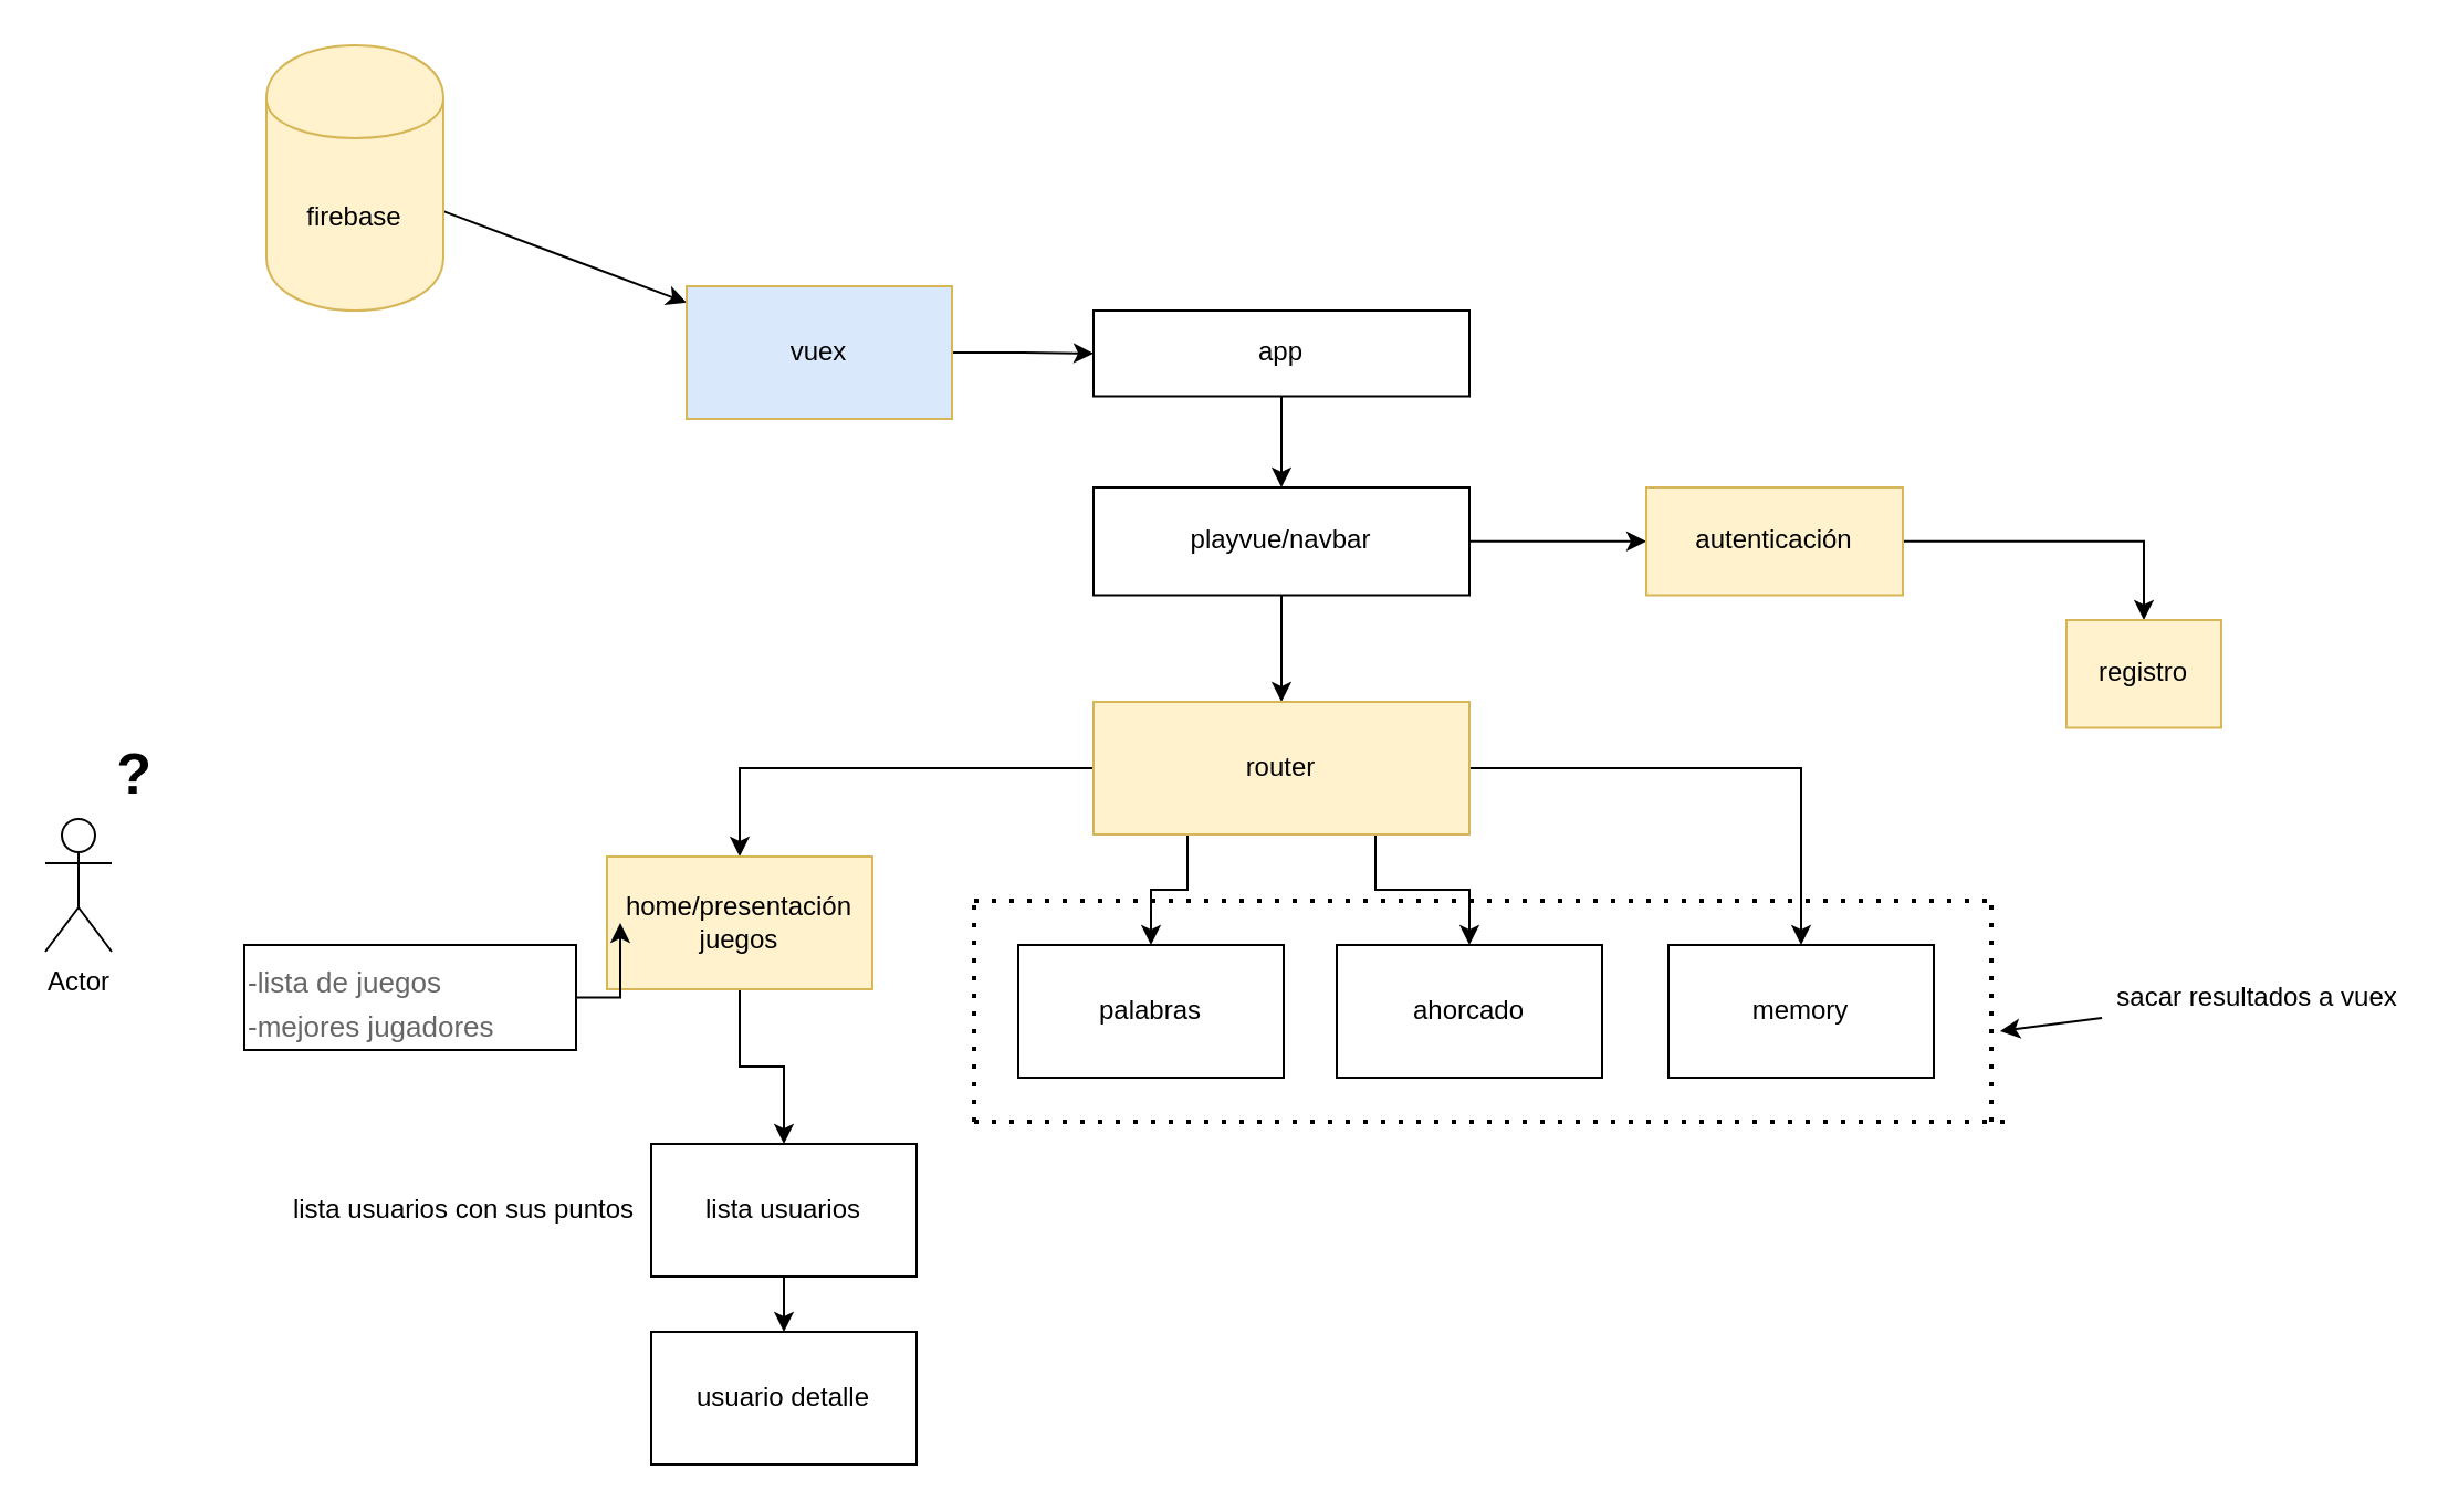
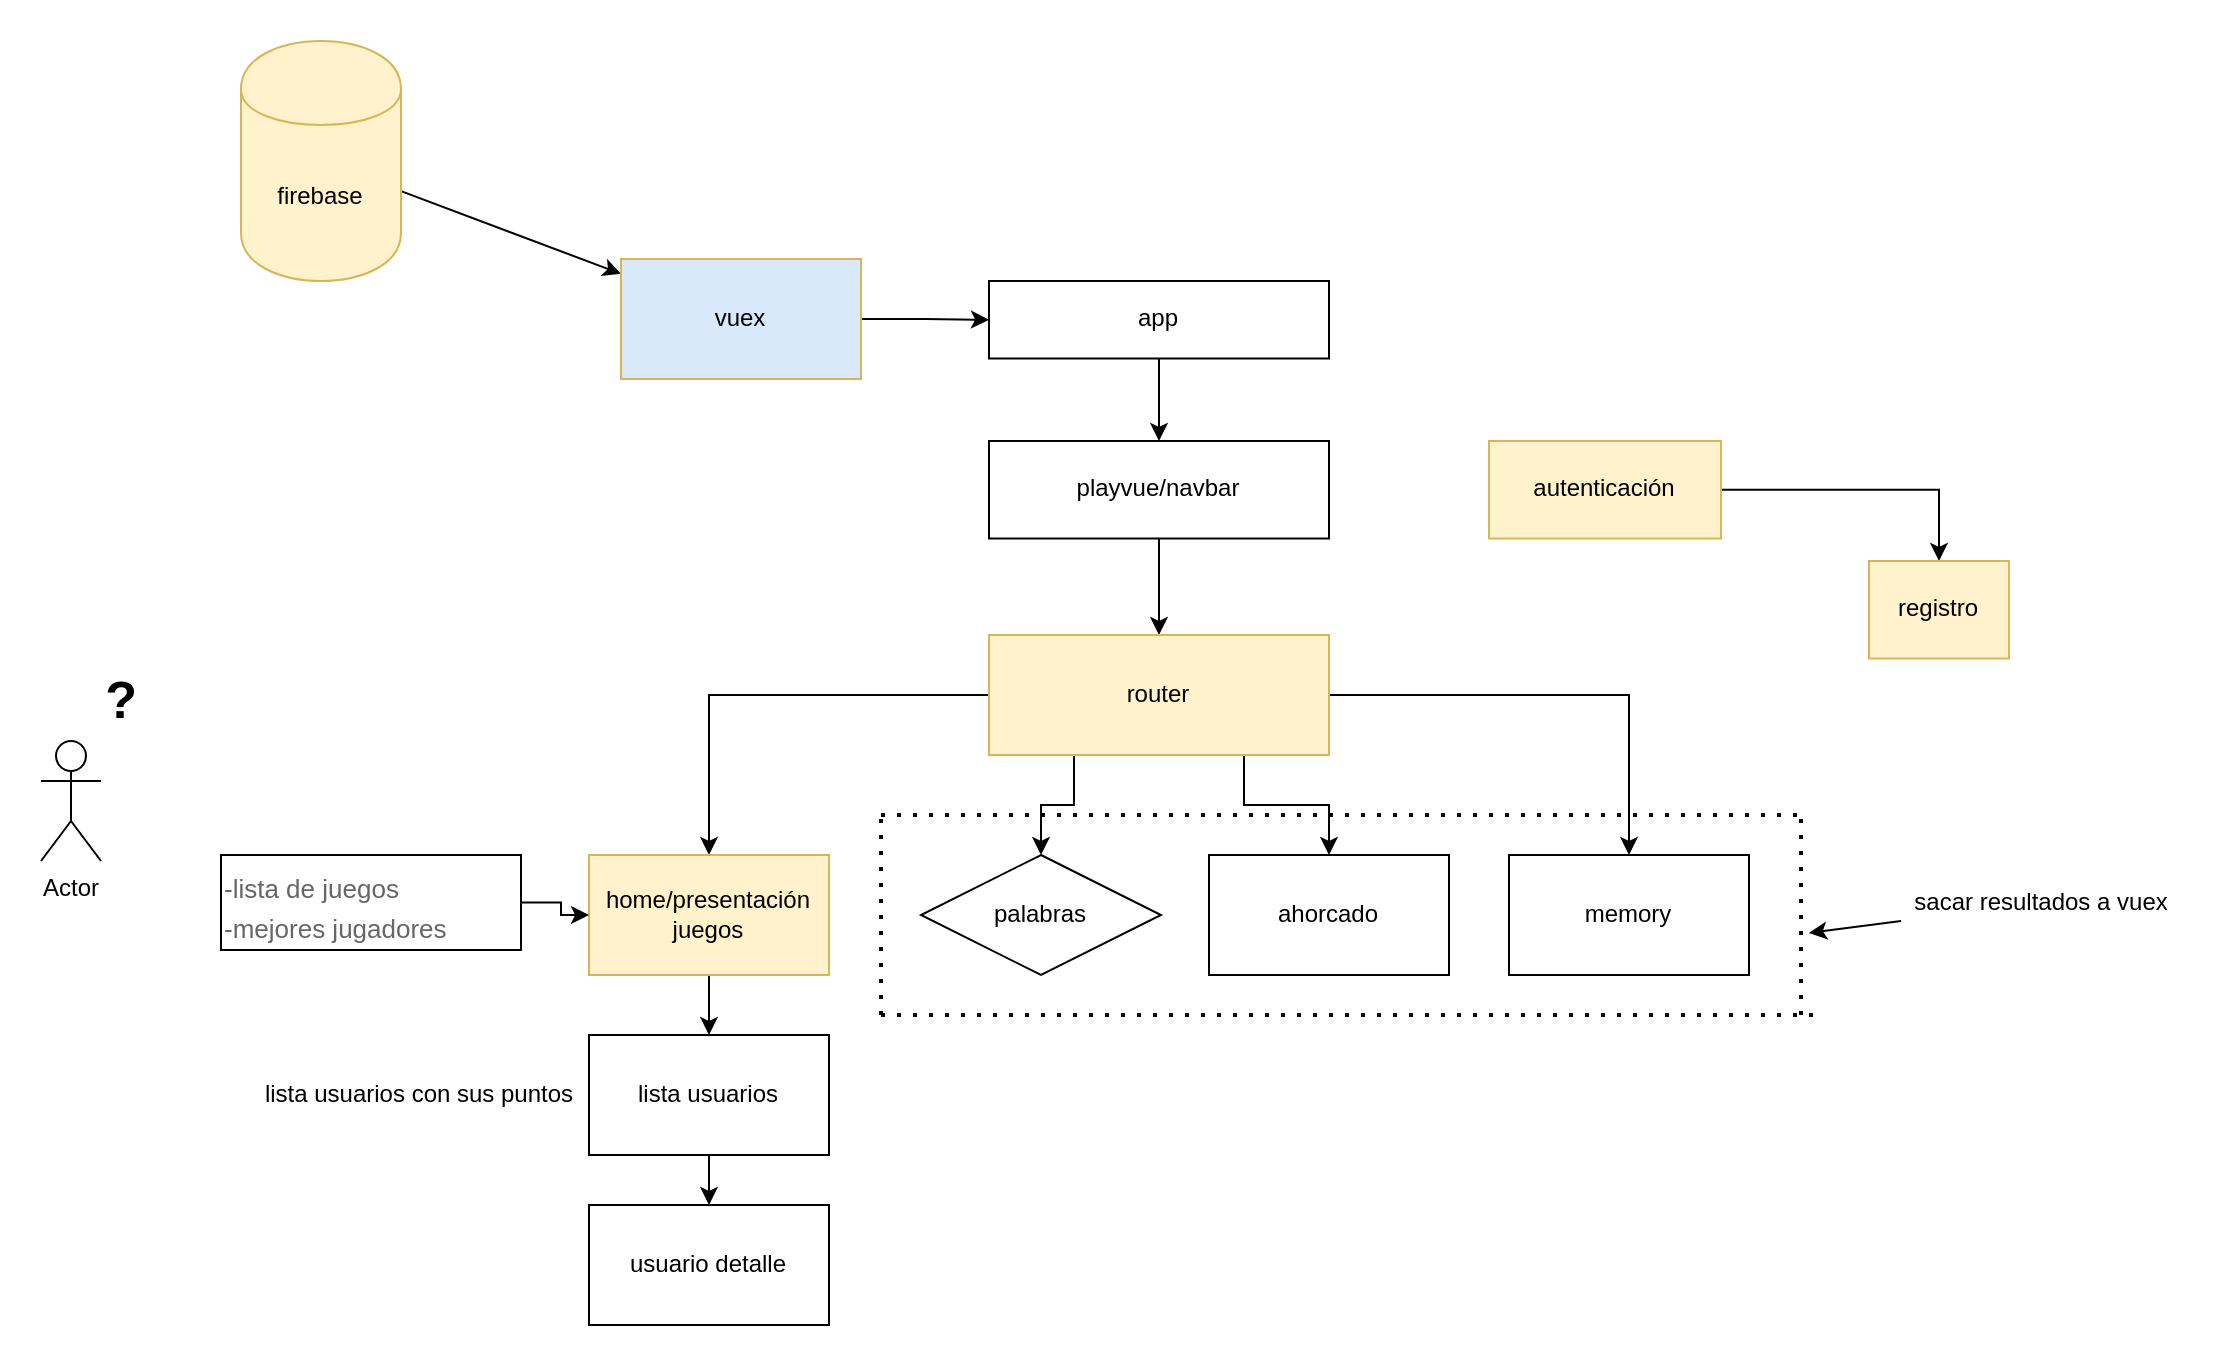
- <mxCell id="5" value="" style="edgeStyle=orthogonalEdgeStyle;rounded=0;orthogonalLoop=1;jettySize=auto;html=1;" parent="1" source="6" target="8" edge="1"><mxGeometry relative="1" as="geometry" /></mxCell>
- <mxCell id="16" value="home/presentación&lt;br&gt;juegos" style="rounded=0;whiteSpace=wrap;html=1;fillColor=#fff2cc;strokeColor=#d6b656;" parent="1" vertex="1"><mxGeometry x="274" y="387" width="120" height="60" as="geometry" /></mxCell>
+ <mxCell id="16" value="home/presentación&lt;br&gt;juegos" style="rounded=0;whiteSpace=wrap;html=1;fillColor=#fff2cc;strokeColor=#d6b656;" parent="1" vertex="1"><mxGeometry x="294" y="427" width="120" height="60" as="geometry" /></mxCell>
- <mxCell id="20" value="palabras" style="rounded=0;whiteSpace=wrap;html=1;" parent="1" vertex="1"><mxGeometry x="460" y="427" width="120" height="60" as="geometry" /></mxCell>
+ <mxCell id="20" value="palabras" style="rhombus;whiteSpace=wrap;html=1;" parent="1" vertex="1"><mxGeometry x="460" y="427" width="120" height="60" as="geometry" /></mxCell>
